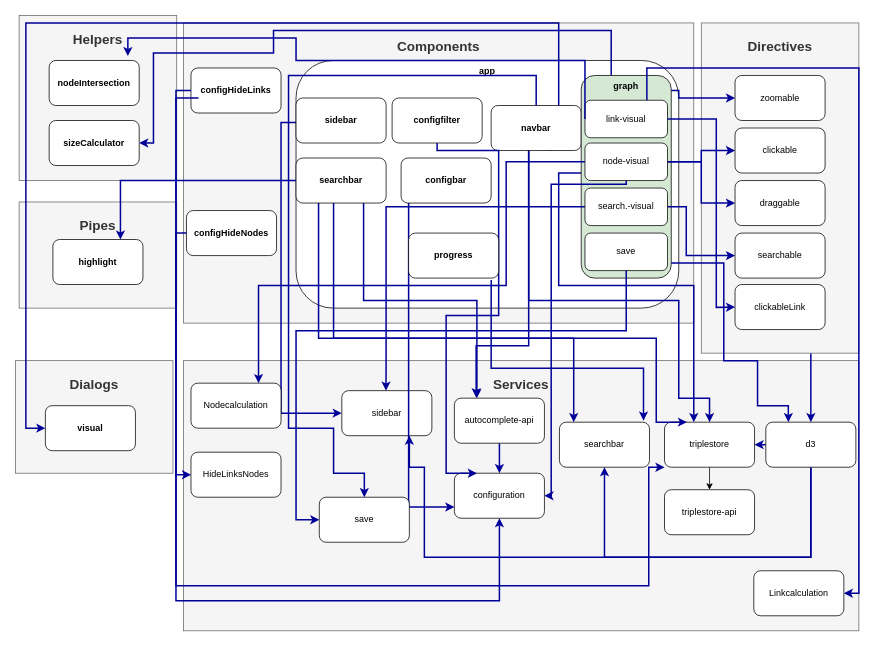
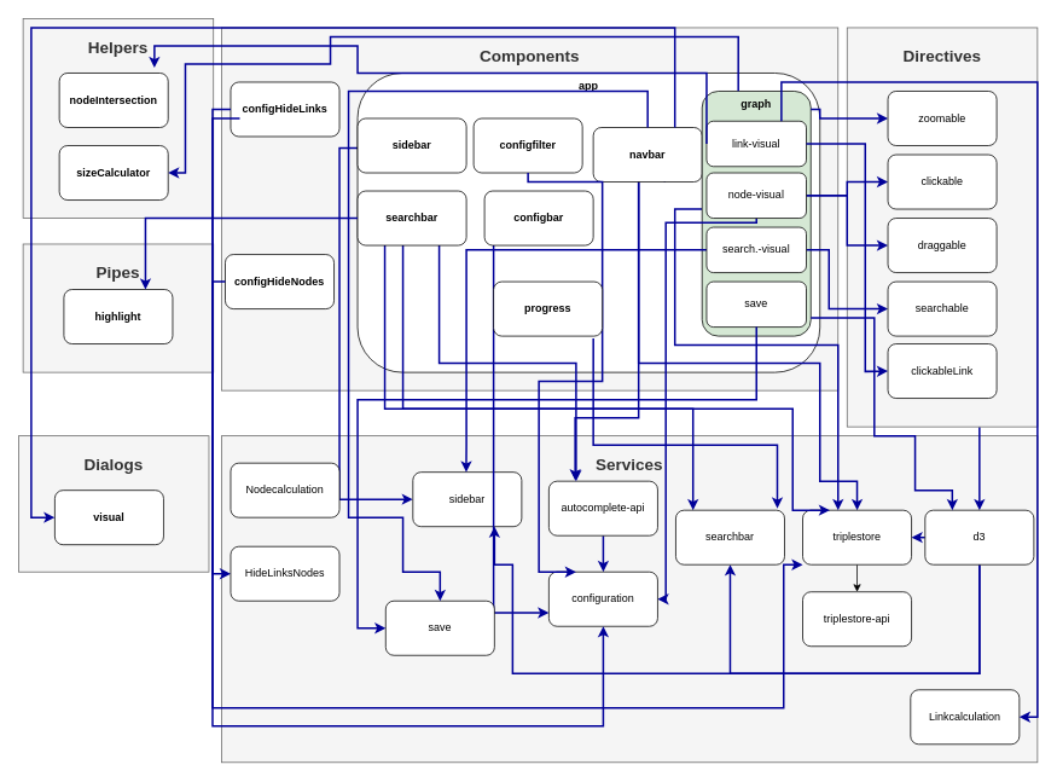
- <mxCell id="68" style="edgeStyle=orthogonalEdgeStyle;rounded=0;orthogonalLoop=1;jettySize=auto;html=1;fillColor=#f8cecc;strokeColor=#000099;strokeWidth=2;entryX=0.75;entryY=0;entryDx=0;entryDy=0;exitX=0;exitY=0.5;exitDx=0;exitDy=0;" parent="1" source="20" target="66" edge="1"><mxGeometry relative="1" as="geometry"><Array as="points"><mxPoint x="674" y="215" /><mxPoint x="674" y="380" /><mxPoint x="344" y="380" /></Array><mxPoint x="904" y="130" as="sourcePoint" /><mxPoint x="989" y="140.067" as="targetPoint" /></mxGeometry></mxCell>
